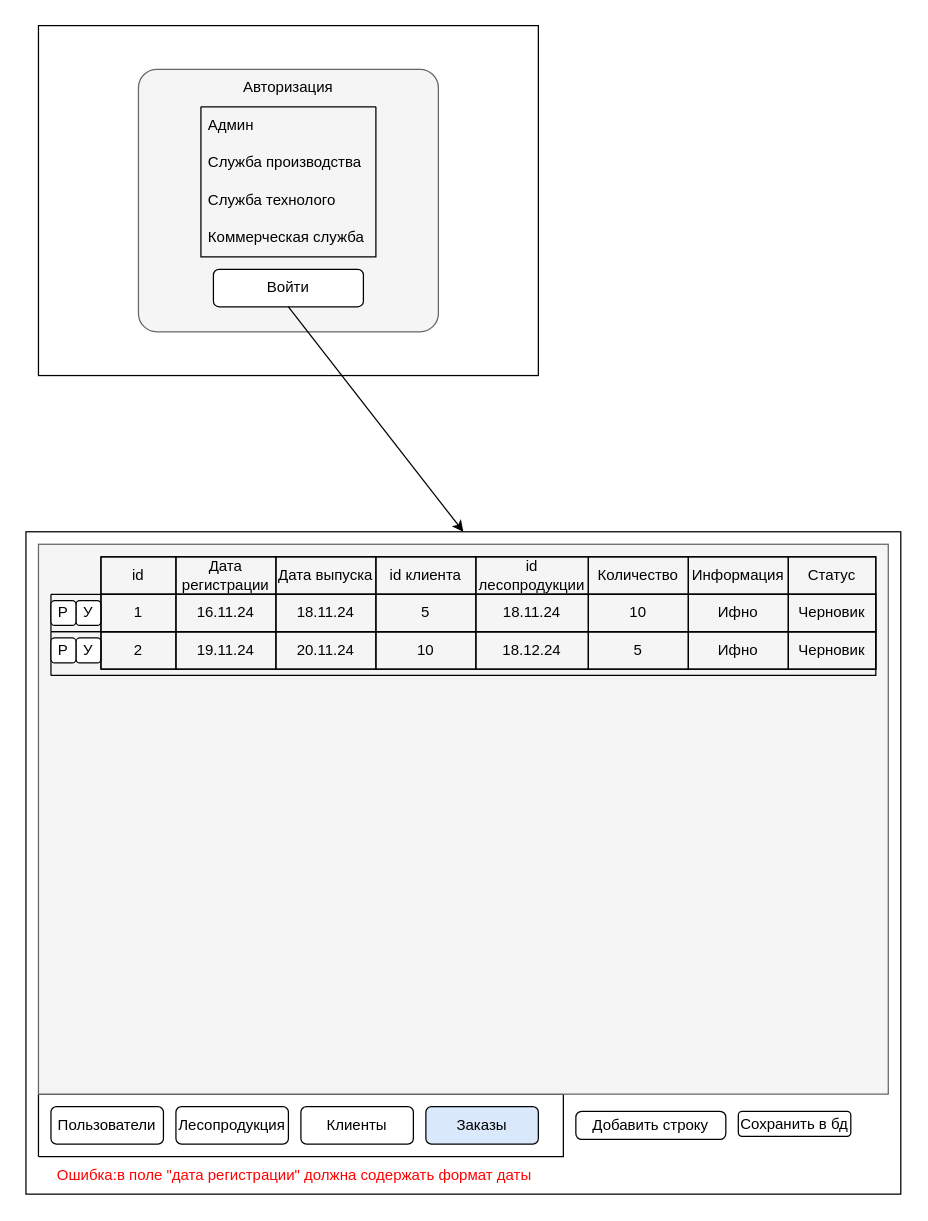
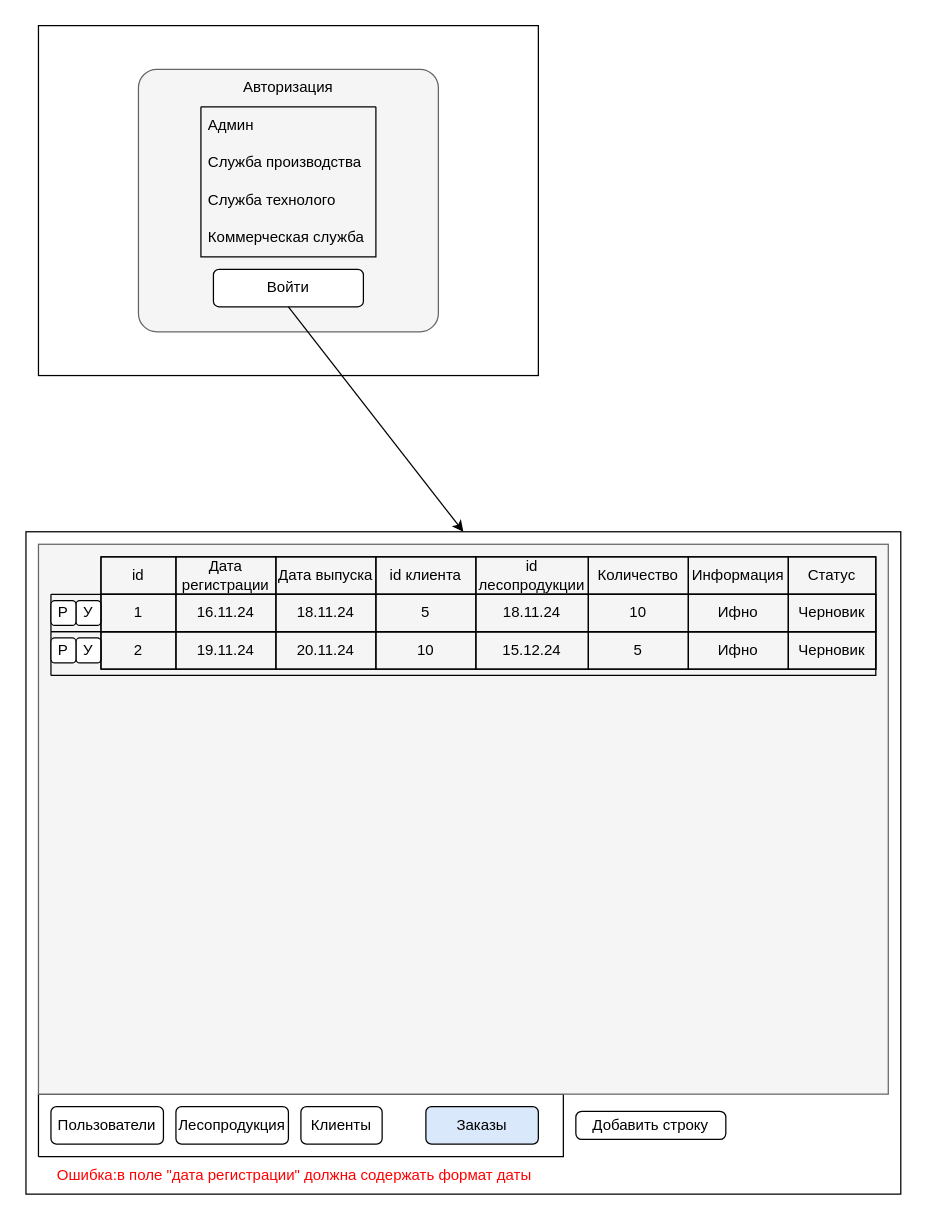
- <mxCell id="43" value="18.12.24" style="text;html=1;align=center;verticalAlign=middle;whiteSpace=wrap;rounded=0;strokeColor=default;" vertex="1" parent="39"><mxGeometry x="340" width="90" height="30" as="geometry" /></mxCell>
+ <mxCell id="43" value="15.12.24" style="text;html=1;align=center;verticalAlign=middle;whiteSpace=wrap;rounded=0;strokeColor=default;" vertex="1" parent="39"><mxGeometry x="340" width="90" height="30" as="geometry" /></mxCell>
- <mxCell id="50" value="Сохранить в бд" style="rounded=1;whiteSpace=wrap;html=1;" vertex="1" parent="1"><mxGeometry x="590" y="888.75" width="90" height="20" as="geometry" /></mxCell>
- <mxCell id="15" value="Клиенты" style="rounded=1;whiteSpace=wrap;html=1;" vertex="1" parent="12"><mxGeometry x="210" y="10" width="90" height="30" as="geometry" /></mxCell>
+ <mxCell id="15" value="Клиенты" style="rounded=1;whiteSpace=wrap;html=1;" vertex="1" parent="12"><mxGeometry x="210" y="10" width="65" height="30" as="geometry" /></mxCell>
